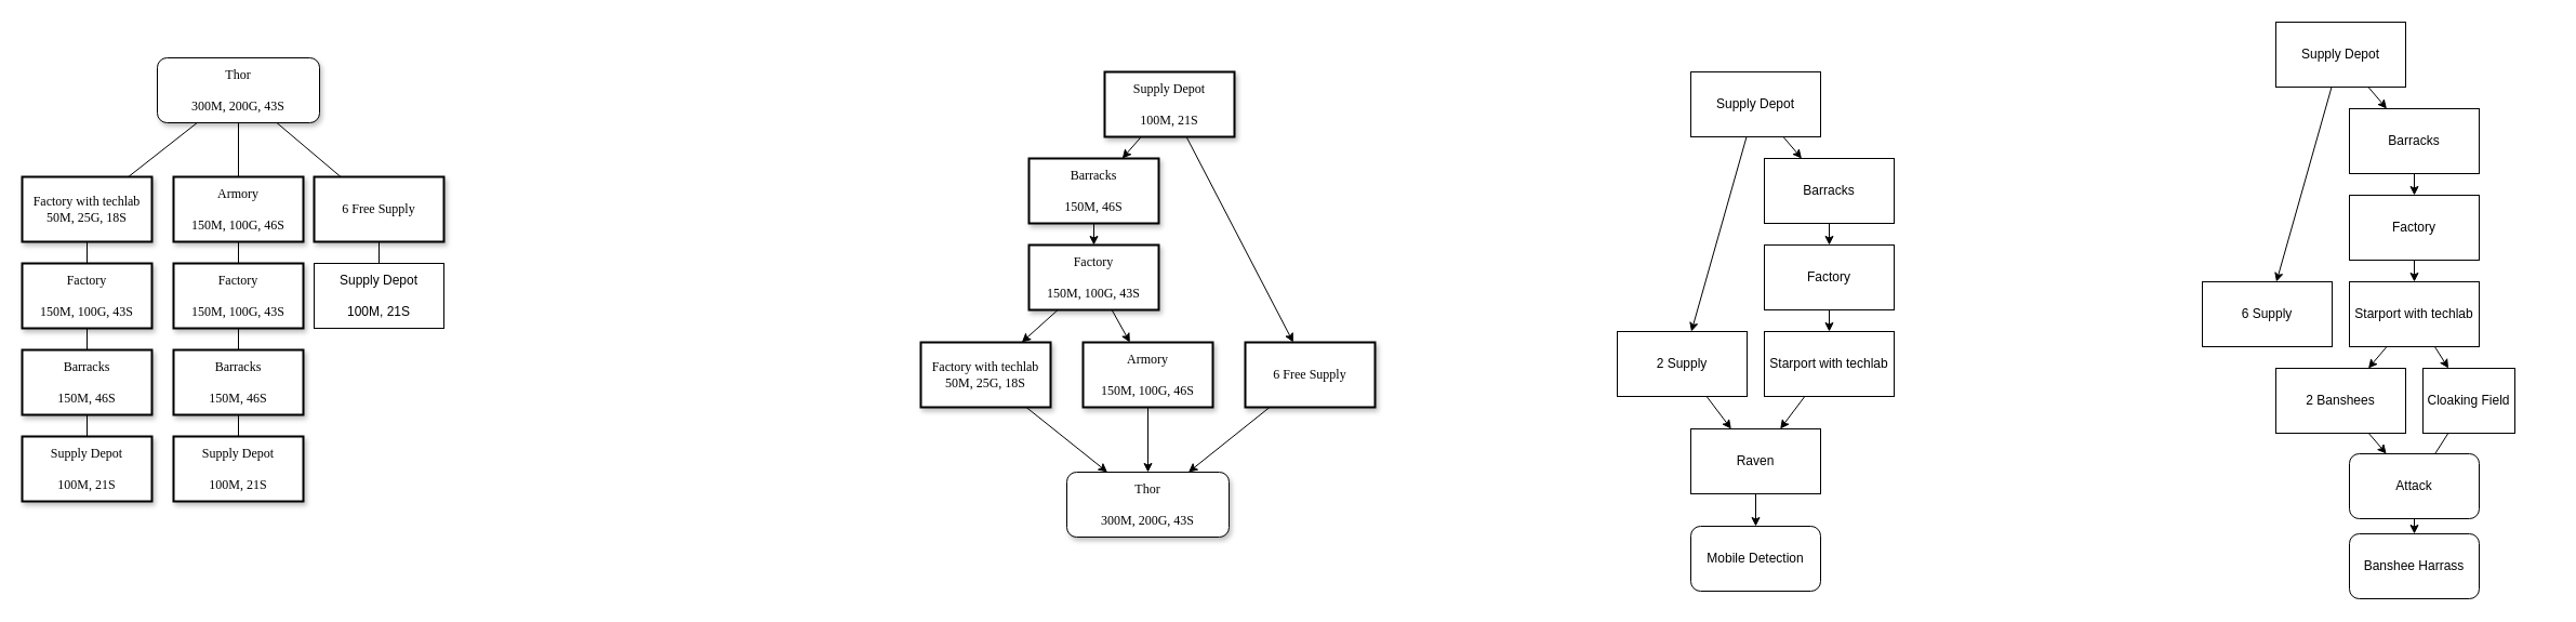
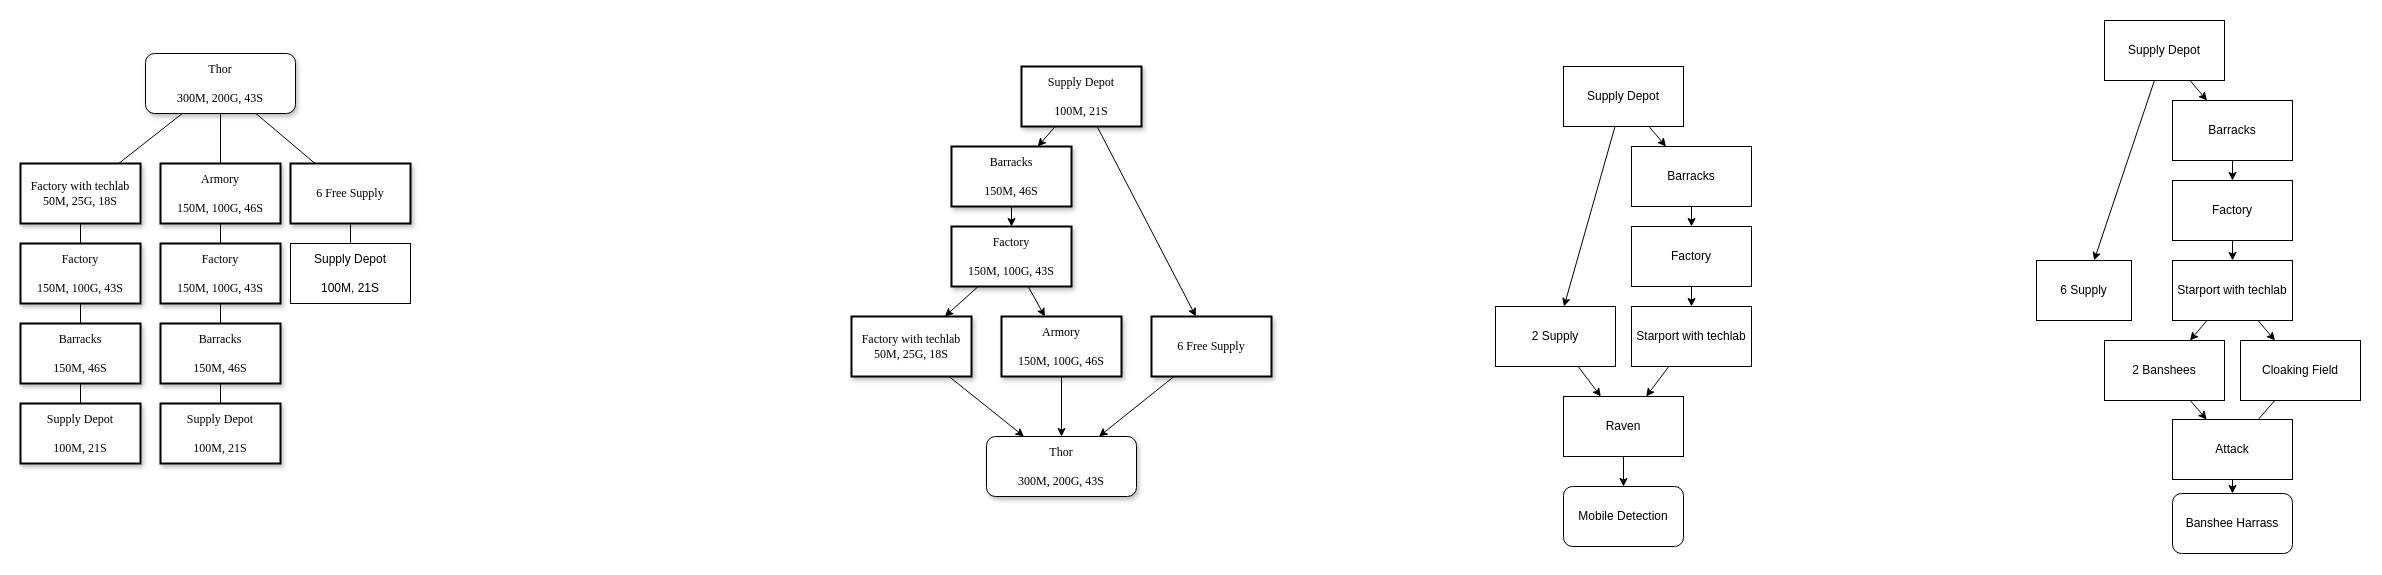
- <mxCell id="56" value="6 Supply" style="rounded=0;whiteSpace=wrap;html=1;" vertex="1" parent="1"><mxGeometry x="2036" y="260" width="120" height="60" as="geometry" /></mxCell>
+ <mxCell id="56" value="6 Supply" style="rounded=0;whiteSpace=wrap;html=1;" vertex="1" parent="1"><mxGeometry x="2036" y="260" width="95" height="60" as="geometry" /></mxCell>
- <mxCell id="55" value="Cloaking Field" style="rounded=0;whiteSpace=wrap;html=1;" vertex="1" parent="1"><mxGeometry x="2240" y="340" width="85" height="60" as="geometry" /></mxCell>
+ <mxCell id="55" value="Cloaking Field" style="rounded=0;whiteSpace=wrap;html=1;" vertex="1" parent="1"><mxGeometry x="2240" y="340" width="120" height="60" as="geometry" /></mxCell>
- <mxCell id="53" value="Attack" style="whiteSpace=wrap;html=1;rounded=1;" vertex="1" parent="1"><mxGeometry x="2172" y="419" width="120" height="60" as="geometry" /></mxCell>
+ <mxCell id="53" value="Attack" style="rounded=0;whiteSpace=wrap;html=1;" vertex="1" parent="1"><mxGeometry x="2172" y="419" width="120" height="60" as="geometry" /></mxCell>
